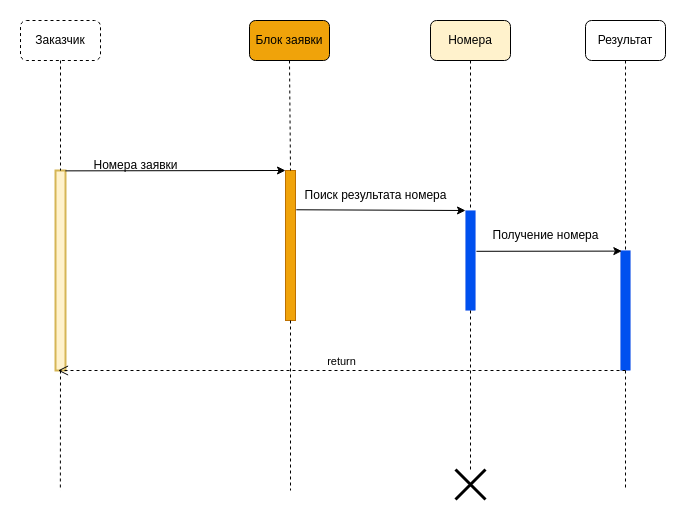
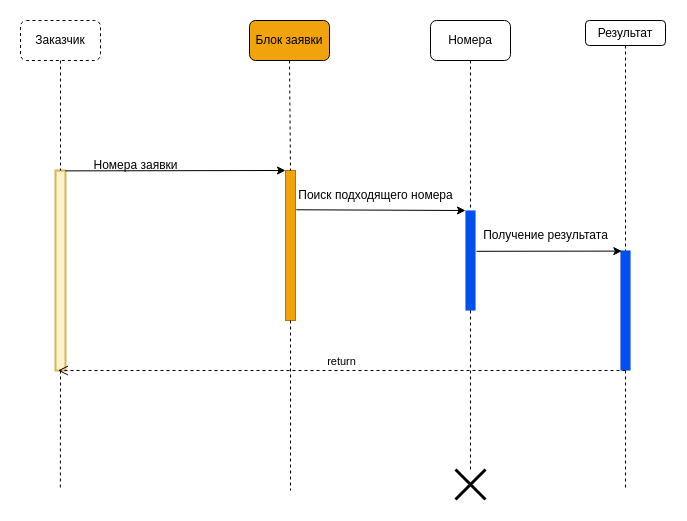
- <mxCell id="3" value="Номера" style="rounded=1;whiteSpace=wrap;html=1;strokeWidth=1;fillColor=#fff2cc;" vertex="1" parent="1"><mxGeometry x="430" y="20" width="80" height="40" as="geometry" /></mxCell>
+ <mxCell id="3" value="Номера" style="rounded=1;whiteSpace=wrap;html=1;strokeWidth=1;" vertex="1" parent="1"><mxGeometry x="430" y="20" width="80" height="40" as="geometry" /></mxCell>
- <mxCell id="11" value="Результат" style="rounded=1;whiteSpace=wrap;html=1;strokeWidth=1;" vertex="1" parent="1"><mxGeometry x="585" y="20" width="80" height="40" as="geometry" /></mxCell>
+ <mxCell id="11" value="Результат" style="rounded=1;whiteSpace=wrap;html=1;strokeWidth=1;" vertex="1" parent="1"><mxGeometry x="585" y="20" width="80" height="25" as="geometry" /></mxCell>
- <mxCell id="9" value="Поиск результата номера" style="text;html=1;align=center;verticalAlign=middle;resizable=0;points=[];autosize=1;strokeColor=none;fillColor=none;" vertex="1" parent="1"><mxGeometry x="285" y="180" width="180" height="30" as="geometry" /></mxCell>
+ <mxCell id="9" value="Поиск подходящего номера" style="text;html=1;align=center;verticalAlign=middle;resizable=0;points=[];autosize=1;strokeColor=none;fillColor=none;" vertex="1" parent="1"><mxGeometry x="285" y="180" width="180" height="30" as="geometry" /></mxCell>
- <mxCell id="14" value="Получение номера" style="text;html=1;align=center;verticalAlign=middle;resizable=0;points=[];autosize=1;strokeColor=none;fillColor=none;" vertex="1" parent="1"><mxGeometry x="470" y="220" width="150" height="30" as="geometry" /></mxCell>
+ <mxCell id="14" value="Получение результата" style="text;html=1;align=center;verticalAlign=middle;resizable=0;points=[];autosize=1;strokeColor=none;fillColor=none;" vertex="1" parent="1"><mxGeometry x="470" y="220" width="150" height="30" as="geometry" /></mxCell>
